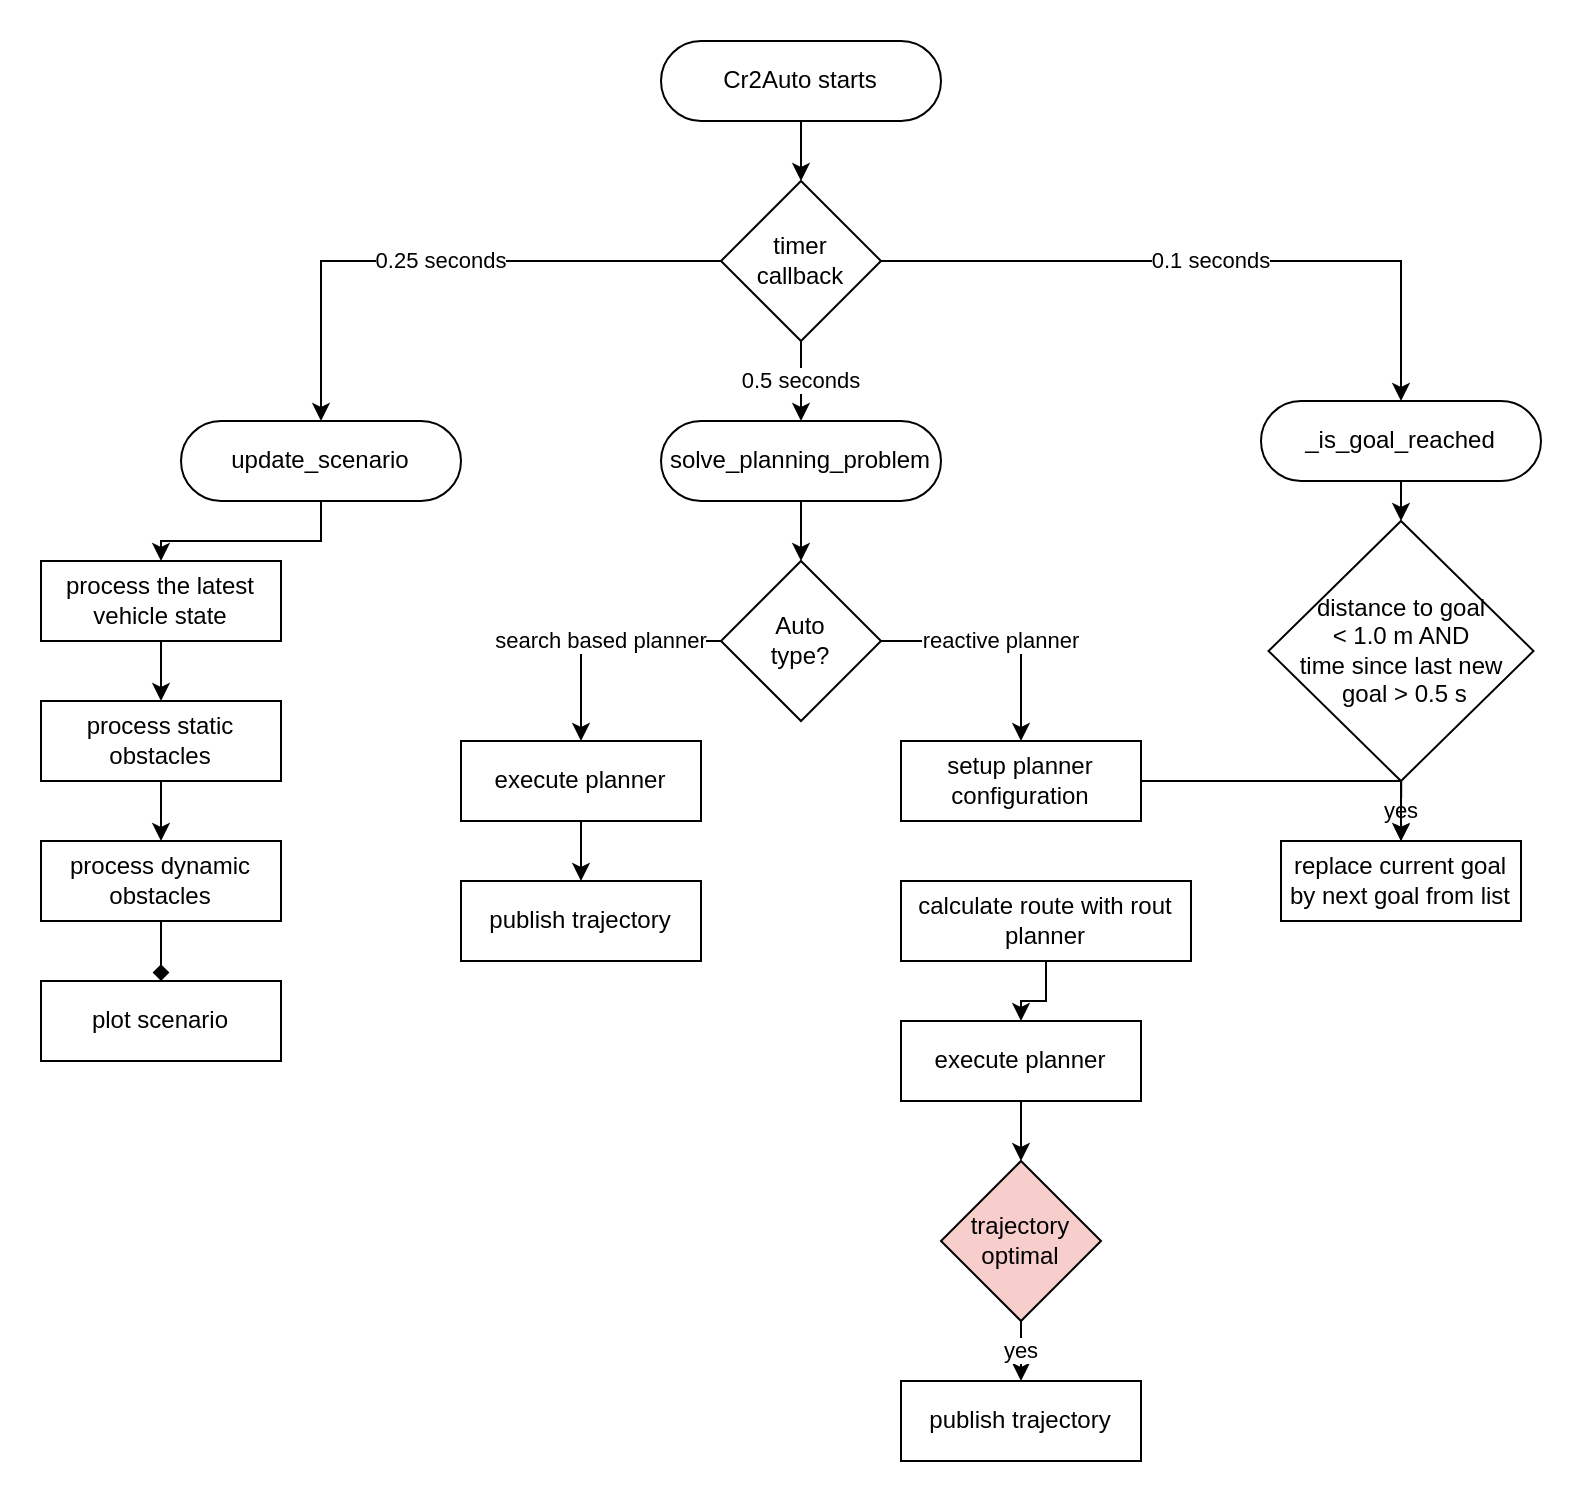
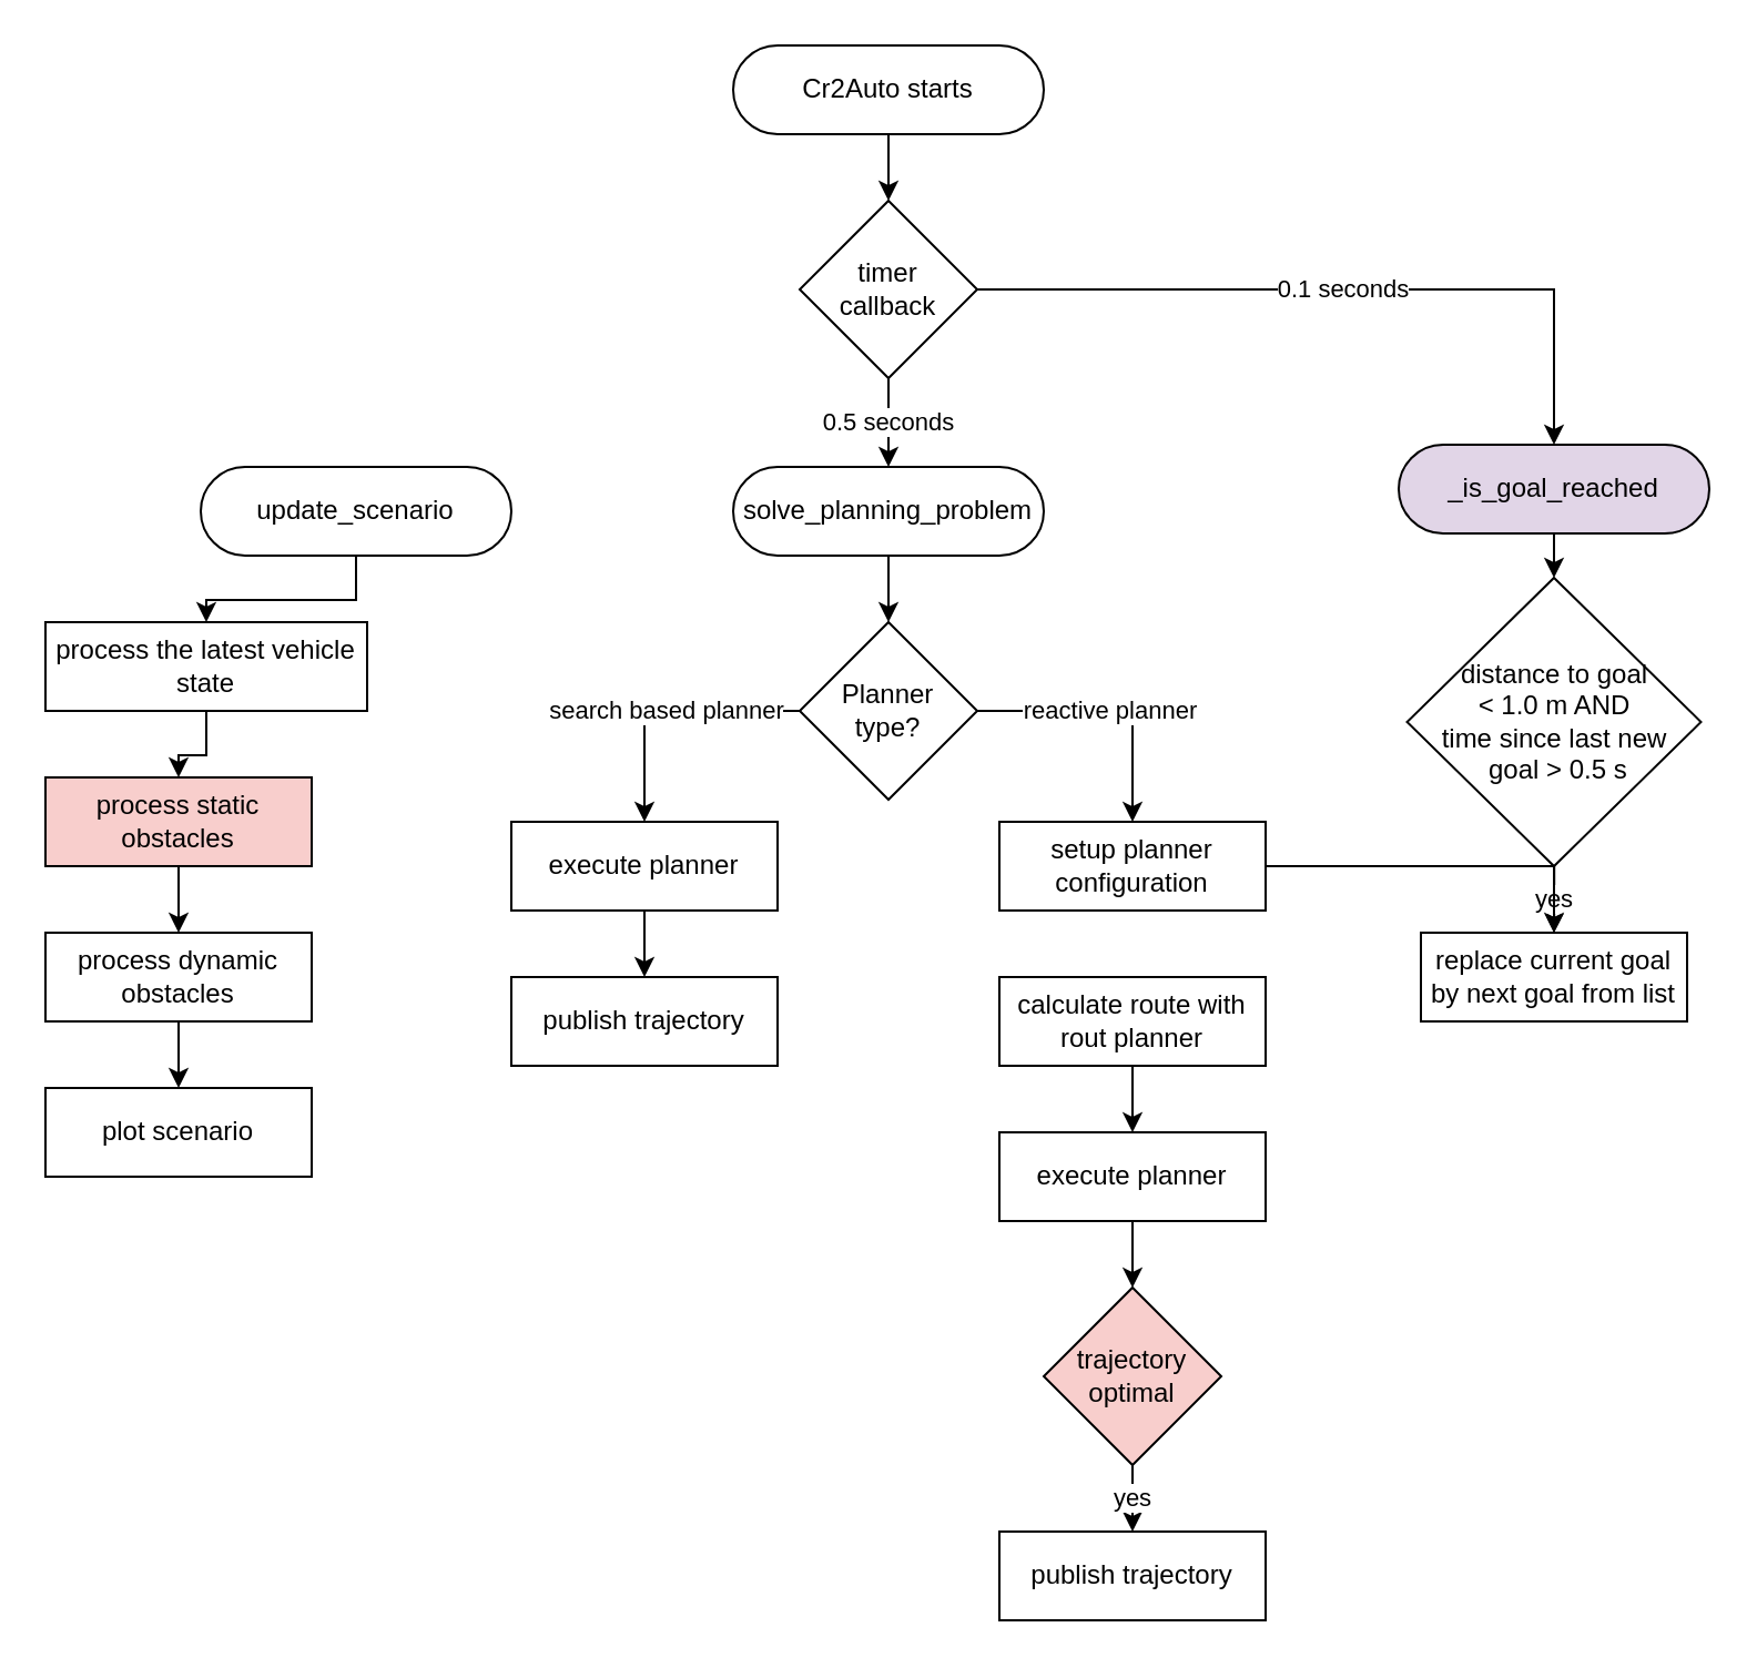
- <mxCell id="4" value="0.25 seconds" style="edgeStyle=orthogonalEdgeStyle;rounded=0;orthogonalLoop=1;jettySize=auto;html=1;" edge="1" parent="1" source="7" target="9"><mxGeometry relative="1" as="geometry" /></mxCell>
- <mxCell id="13" value="_is_goal_reached" style="rounded=1;whiteSpace=wrap;html=1;glass=0;strokeWidth=1;shadow=0;arcSize=50;" vertex="1" parent="1"><mxGeometry x="630" y="200" width="140" height="40" as="geometry" /></mxCell>
+ <mxCell id="13" value="_is_goal_reached" style="rounded=1;whiteSpace=wrap;html=1;glass=0;strokeWidth=1;shadow=0;arcSize=50;fillColor=#e1d5e7;" vertex="1" parent="1"><mxGeometry x="630" y="200" width="140" height="40" as="geometry" /></mxCell>
- <mxCell id="15" value="process the latest vehicle state" style="rounded=0;whiteSpace=wrap;html=1;" vertex="1" parent="1"><mxGeometry x="20" y="280" width="120" height="40" as="geometry" /></mxCell>
+ <mxCell id="15" value="process the latest vehicle state" style="rounded=0;whiteSpace=wrap;html=1;" vertex="1" parent="1"><mxGeometry x="20" y="280" width="145" height="40" as="geometry" /></mxCell>
- <mxCell id="26" value="Auto &lt;br&gt;type?" style="rhombus;whiteSpace=wrap;html=1;rounded=0;glass=0;strokeWidth=1;shadow=0;arcSize=50;" vertex="1" parent="1"><mxGeometry x="360" y="280" width="80" height="80" as="geometry" /></mxCell>
+ <mxCell id="26" value="Planner &lt;br&gt;type?" style="rhombus;whiteSpace=wrap;html=1;rounded=0;glass=0;strokeWidth=1;shadow=0;arcSize=50;" vertex="1" parent="1"><mxGeometry x="360" y="280" width="80" height="80" as="geometry" /></mxCell>
- <mxCell id="17" value="process static obstacles" style="rounded=0;whiteSpace=wrap;html=1;" vertex="1" parent="1"><mxGeometry x="20" y="350" width="120" height="40" as="geometry" /></mxCell>
+ <mxCell id="17" value="process static obstacles" style="rounded=0;whiteSpace=wrap;html=1;fillColor=#f8cecc;" vertex="1" parent="1"><mxGeometry x="20" y="350" width="120" height="40" as="geometry" /></mxCell>
- <mxCell id="33" value="calculate route with rout planner" style="rounded=0;whiteSpace=wrap;html=1;glass=0;strokeWidth=1;shadow=0;arcSize=50;" vertex="1" parent="1"><mxGeometry x="450" y="440" width="145" height="40" as="geometry" /></mxCell>
+ <mxCell id="33" value="calculate route with rout planner" style="rounded=0;whiteSpace=wrap;html=1;glass=0;strokeWidth=1;shadow=0;arcSize=50;" vertex="1" parent="1"><mxGeometry x="450" y="440" width="120" height="40" as="geometry" /></mxCell>
- <mxCell id="18" value="" style="edgeStyle=orthogonalEdgeStyle;rounded=0;orthogonalLoop=1;jettySize=auto;html=1;endArrow=diamond;" edge="1" parent="1" source="19" target="20"><mxGeometry relative="1" as="geometry" /></mxCell>
+ <mxCell id="18" value="" style="edgeStyle=orthogonalEdgeStyle;rounded=0;orthogonalLoop=1;jettySize=auto;html=1;" edge="1" parent="1" source="19" target="20"><mxGeometry relative="1" as="geometry" /></mxCell>
